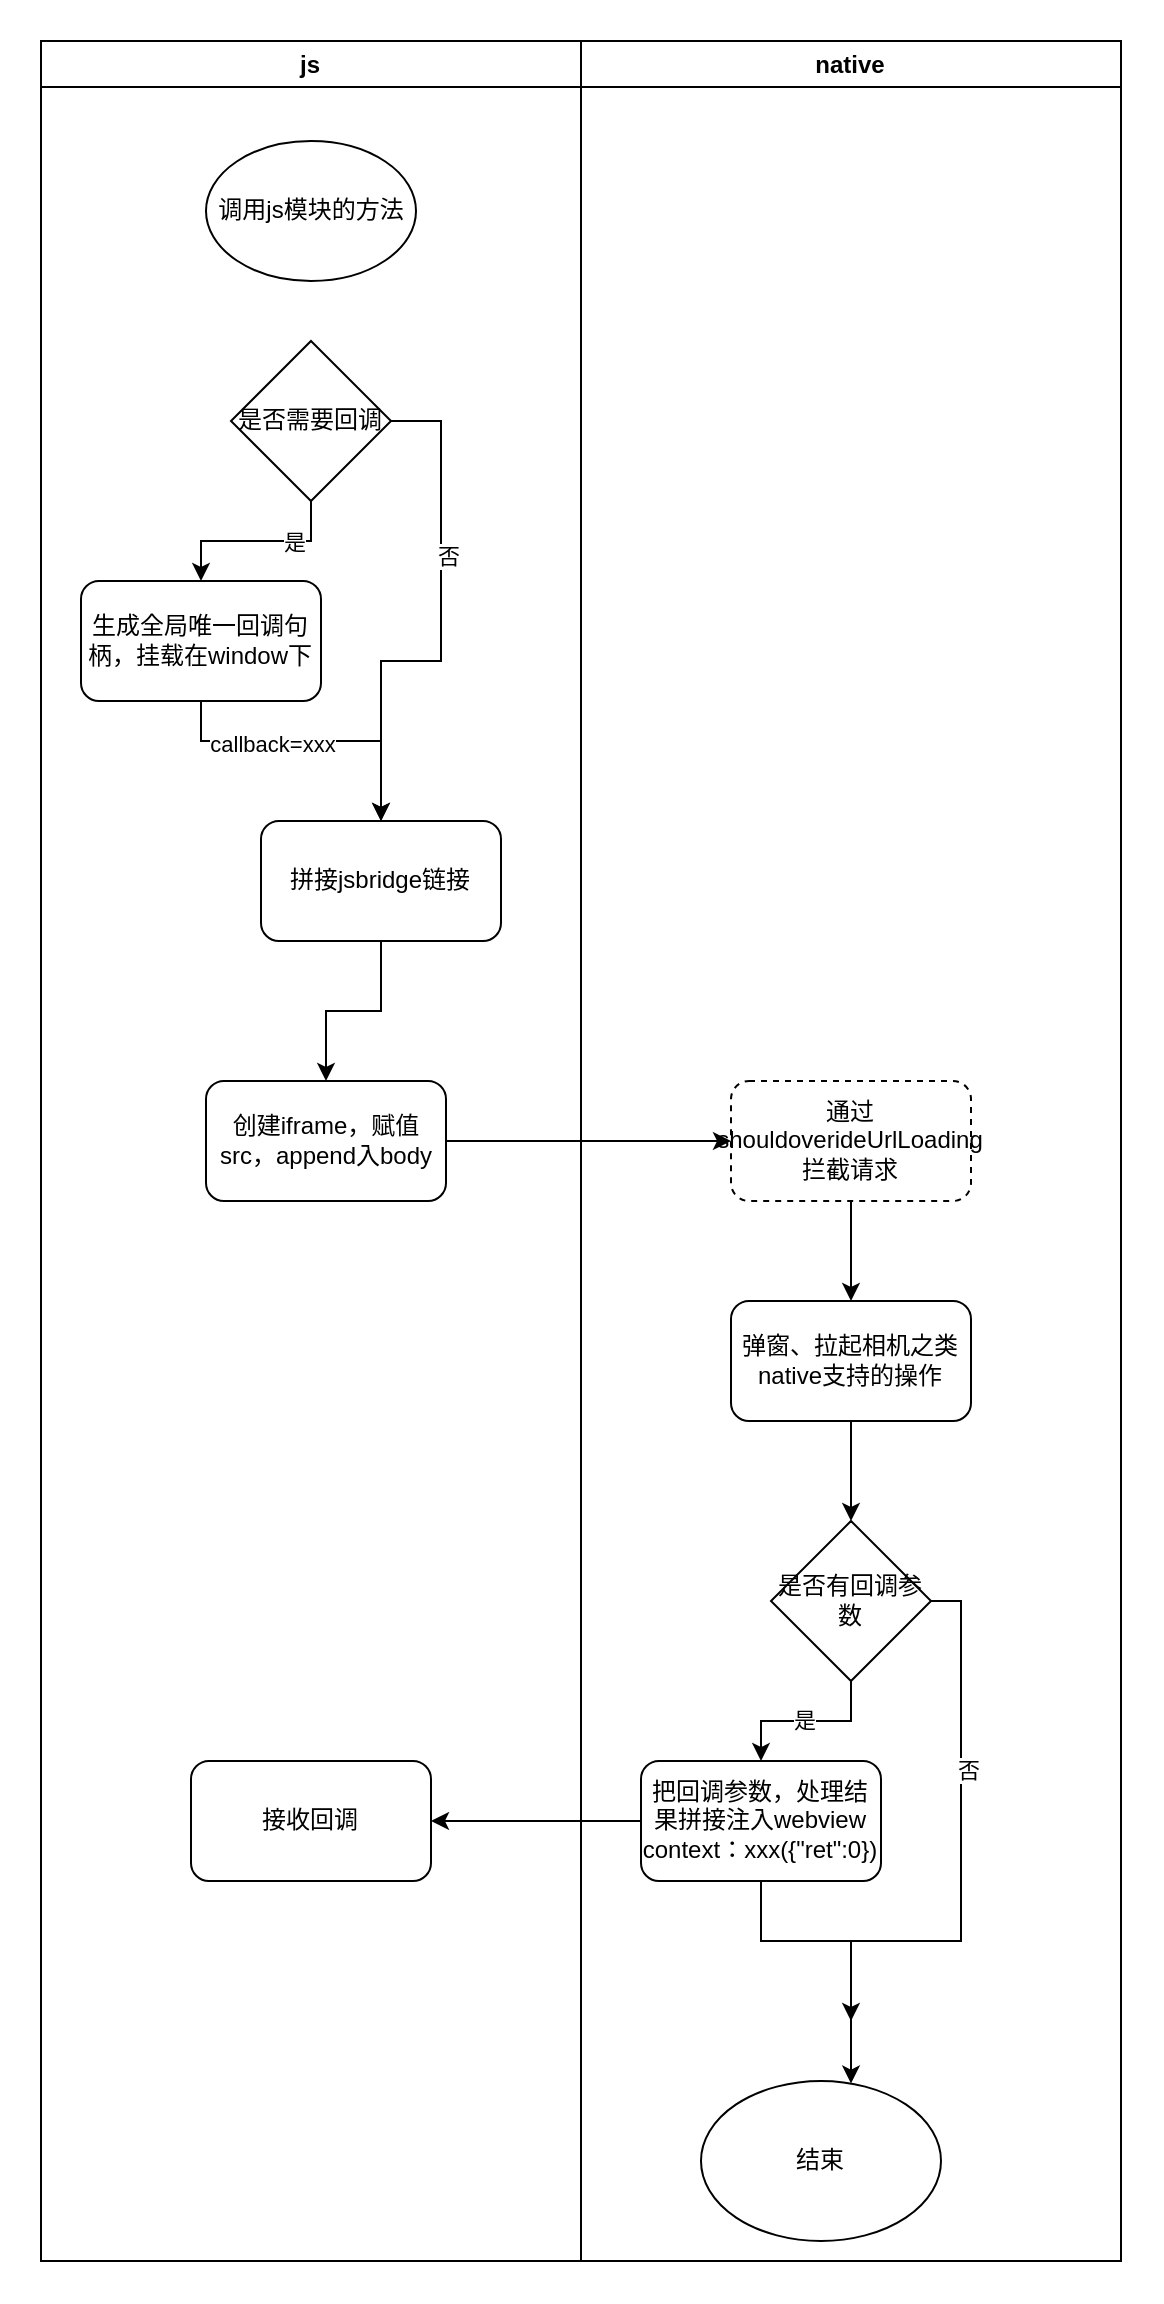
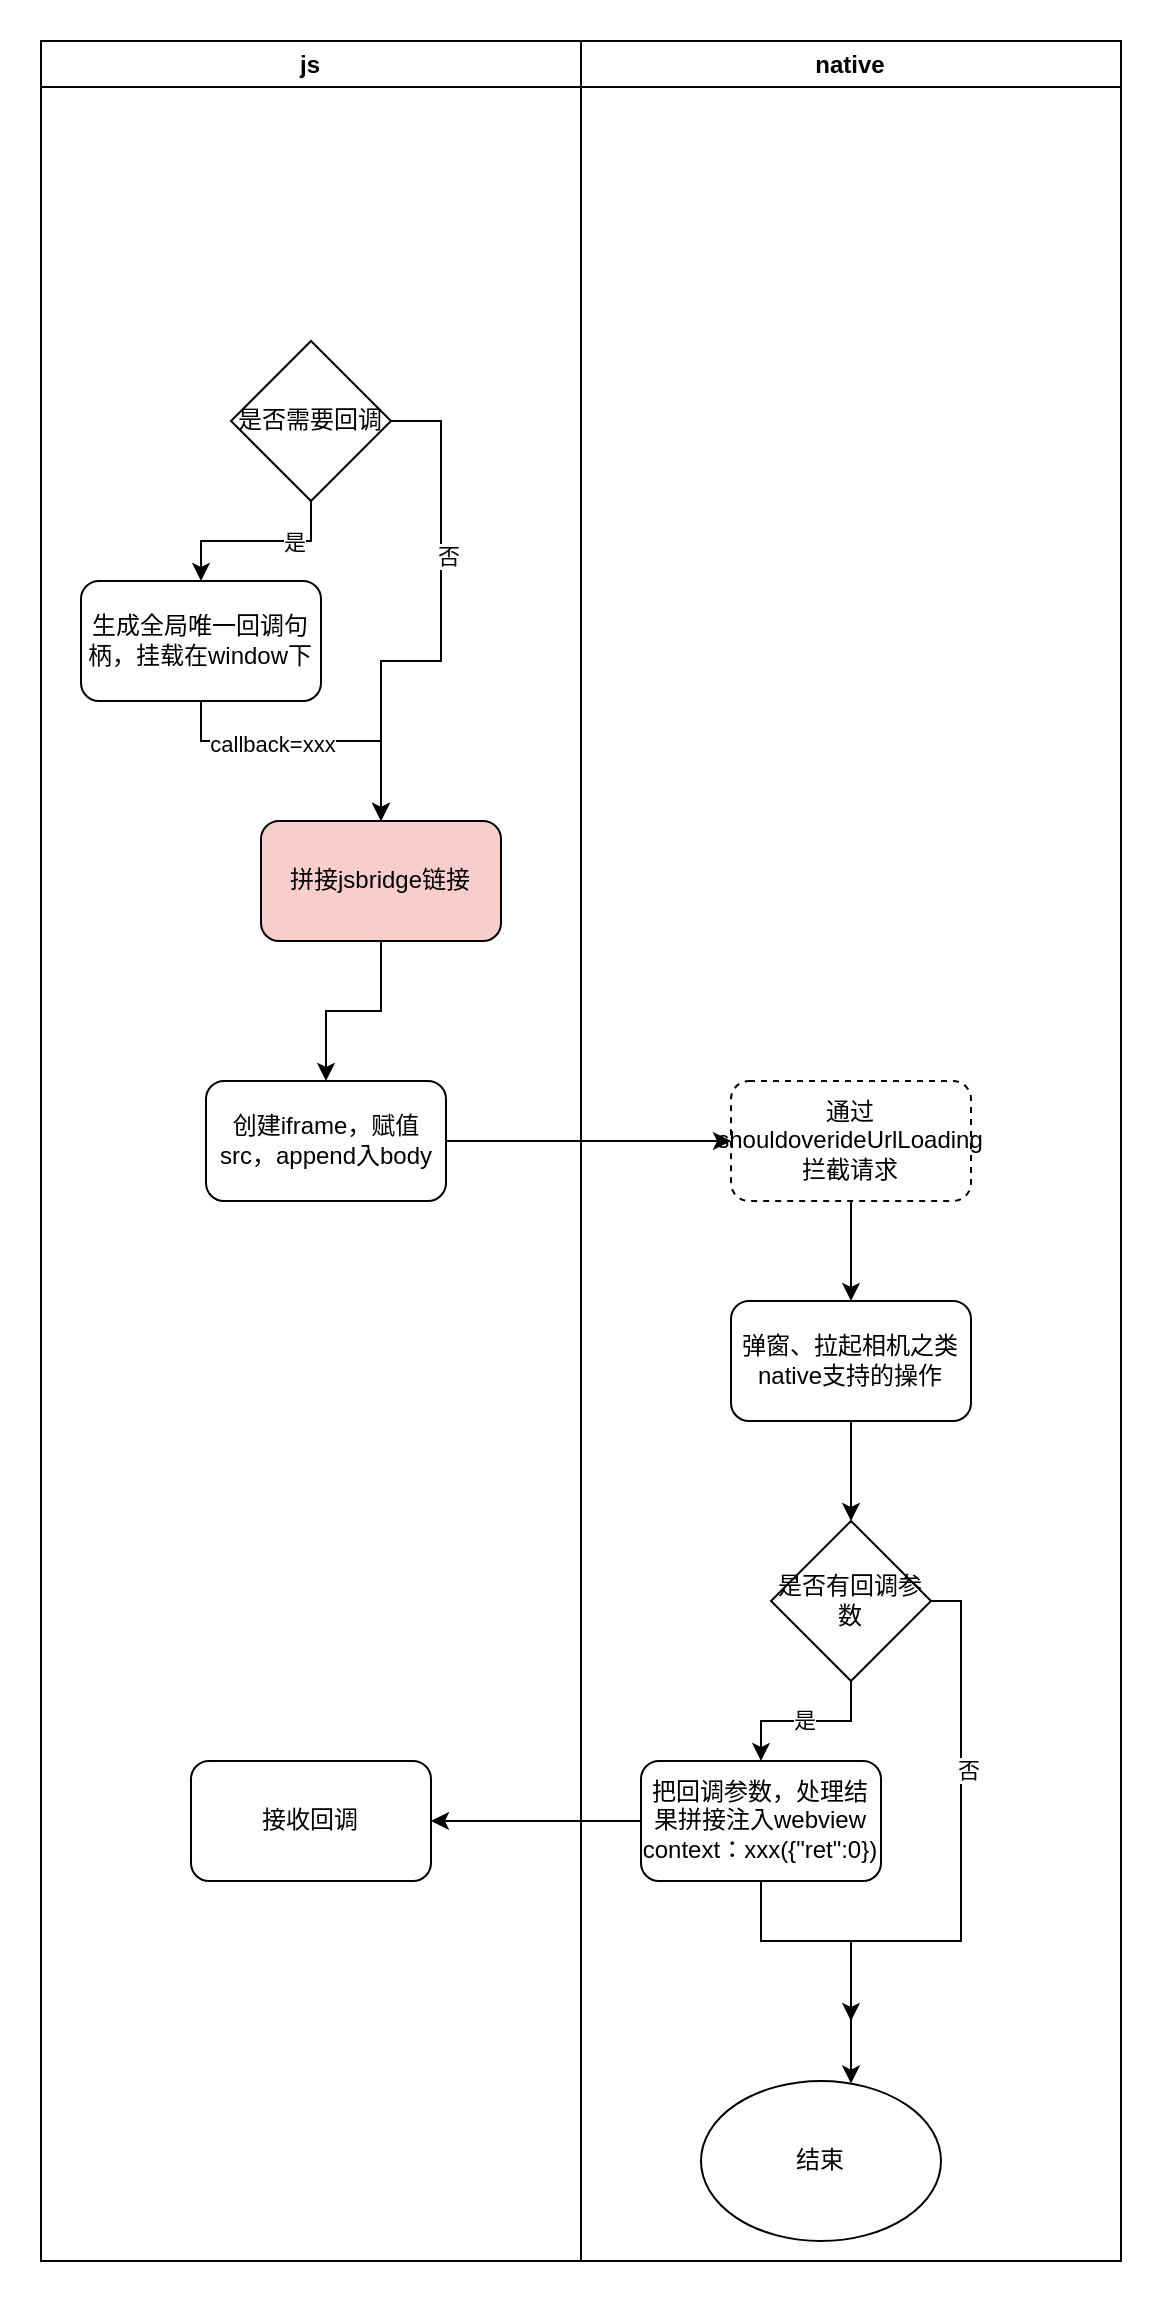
- <mxCell id="3" value="调用js模块的方法" style="ellipse;whiteSpace=wrap;html=1;" vertex="1" parent="2"><mxGeometry x="82.5" y="50" width="105" height="70" as="geometry" /></mxCell>
- <mxCell id="5" value="拼接jsbridge链接" style="rounded=1;whiteSpace=wrap;html=1;" vertex="1" parent="2"><mxGeometry x="110" y="390" width="120" height="60" as="geometry" /></mxCell>
+ <mxCell id="5" value="拼接jsbridge链接" style="rounded=1;whiteSpace=wrap;html=1;fillColor=#f8cecc;" vertex="1" parent="2"><mxGeometry x="110" y="390" width="120" height="60" as="geometry" /></mxCell>
